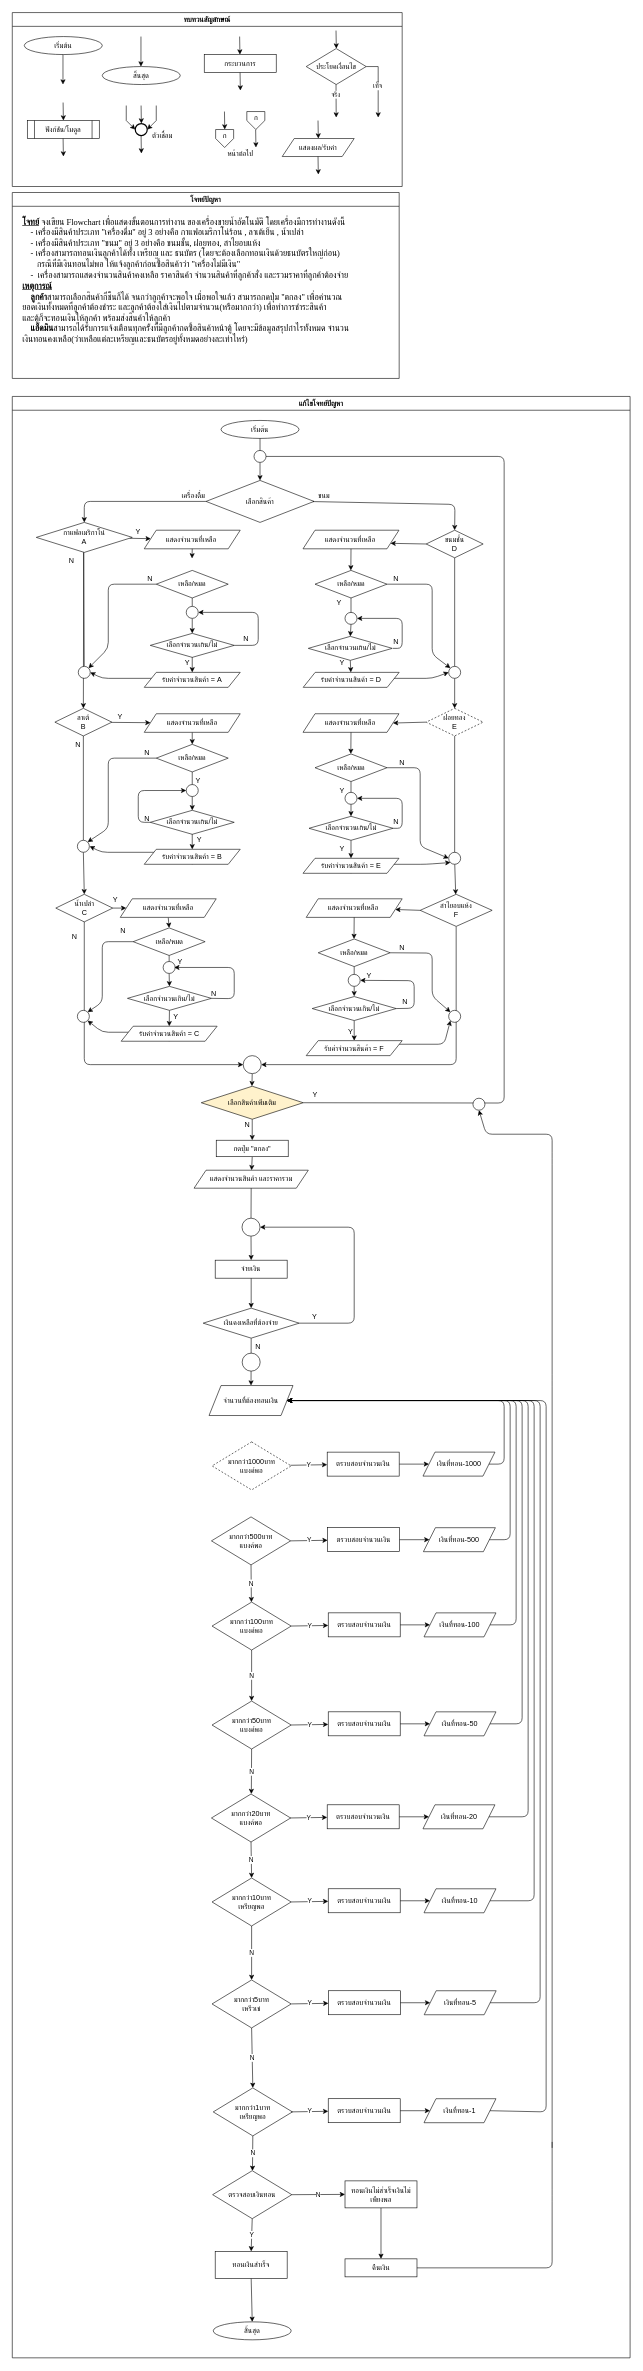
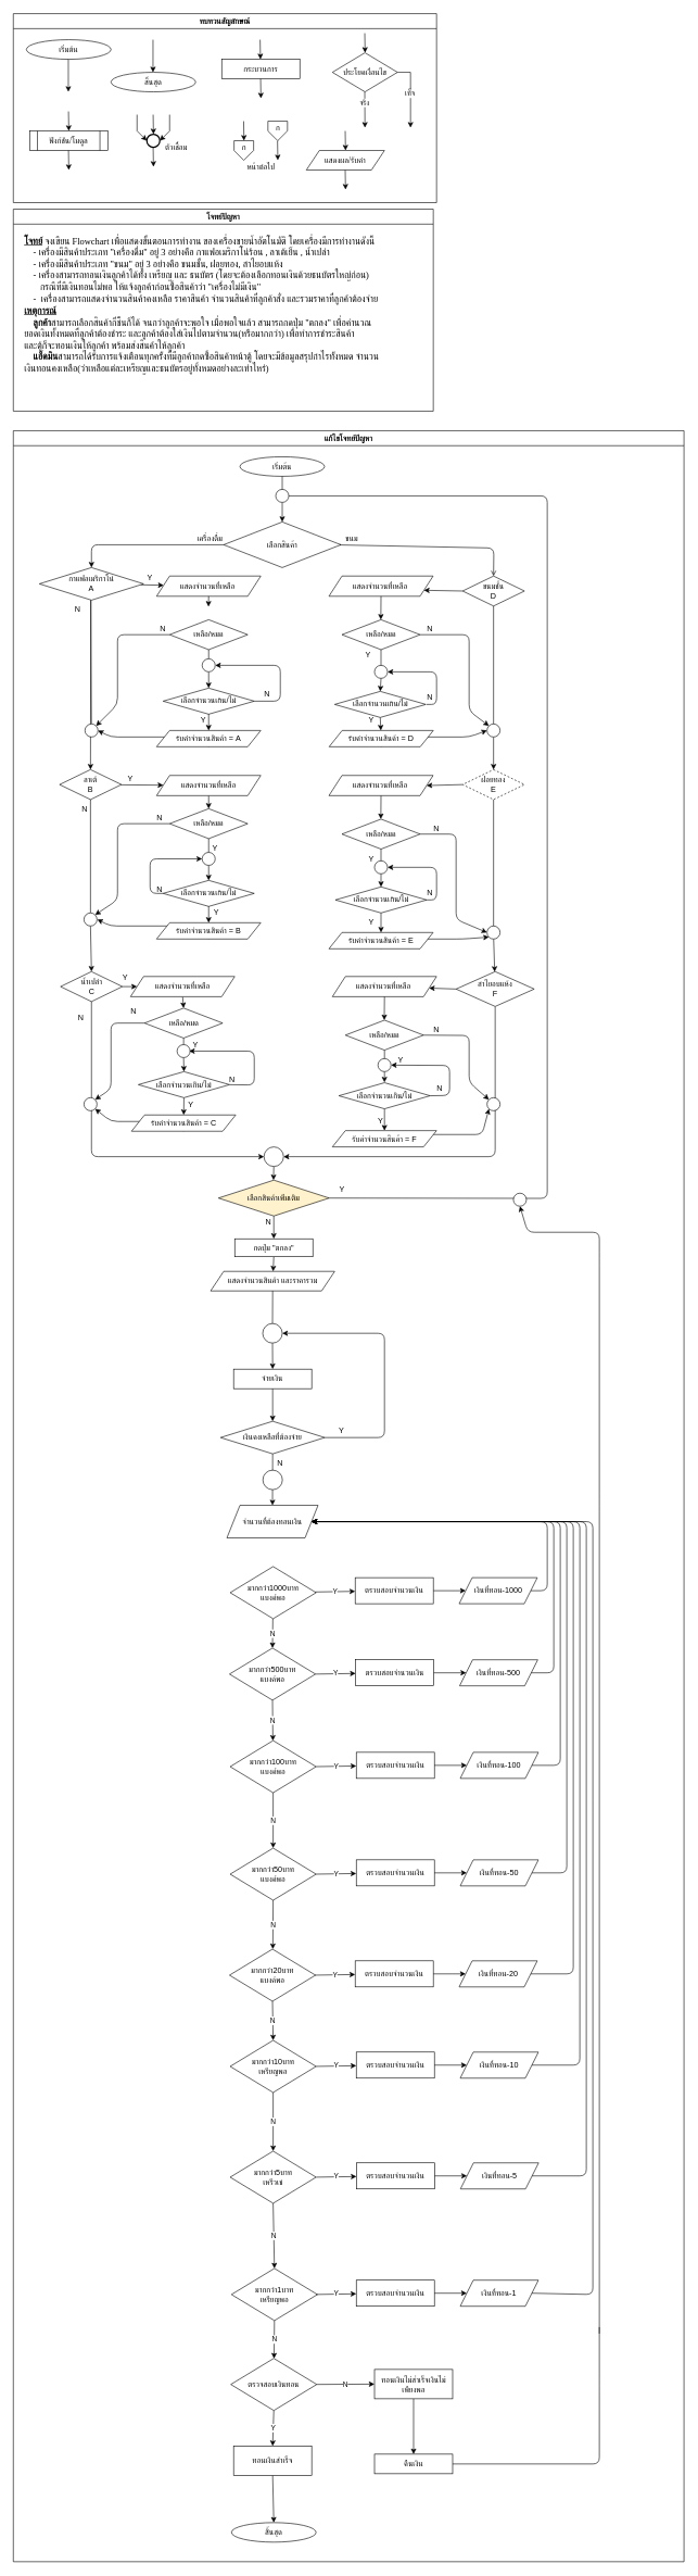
- <mxCell id="38" value="" style="edgeStyle=none;html=1;entryX=0.5;entryY=0;entryDx=0;entryDy=0;exitX=1;exitY=0.5;exitDx=0;exitDy=0;" parent="35" source="39" target="53" edge="1"><mxGeometry relative="1" as="geometry"><Array as="points"><mxPoint x="488" y="175" /><mxPoint x="738" y="180" /></Array></mxGeometry></mxCell>
+ <mxCell id="38" value="" style="edgeStyle=none;html=1;entryX=0.5;entryY=0;entryDx=0;entryDy=0;exitX=1;exitY=0.5;exitDx=0;exitDy=0;endArrow=open;" parent="35" source="39" target="53" edge="1"><mxGeometry relative="1" as="geometry"><Array as="points"><mxPoint x="488" y="175" /><mxPoint x="738" y="180" /></Array></mxGeometry></mxCell>
- <mxCell id="198" value="มากกว่า1000บาท&lt;br&gt;แบงค์พอ" style="rhombus;whiteSpace=wrap;html=1;dashed=1;" vertex="1" parent="35"><mxGeometry x="333" y="1743" width="132" height="80" as="geometry" /></mxCell>
+ <mxCell id="198" value="มากกว่า1000บาท&lt;br&gt;แบงค์พอ" style="rhombus;whiteSpace=wrap;html=1;" vertex="1" parent="35"><mxGeometry x="333" y="1743" width="132" height="80" as="geometry" /></mxCell>
+ <mxCell id="196" value="N" style="edgeStyle=none;html=1;entryX=0.5;entryY=0;entryDx=0;entryDy=0;" edge="1" parent="35" source="198" target="200"><mxGeometry relative="1" as="geometry"><mxPoint x="396.902" y="1850.902" as="targetPoint" /></mxGeometry></mxCell>
